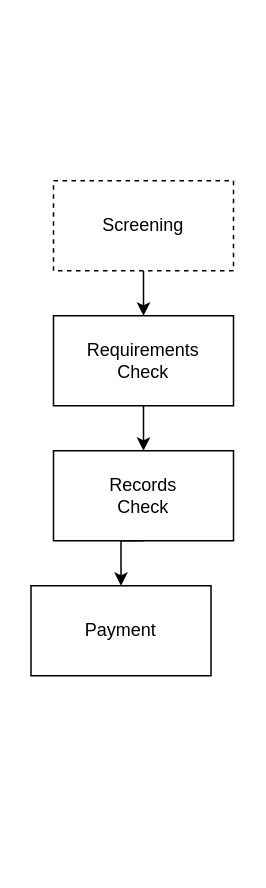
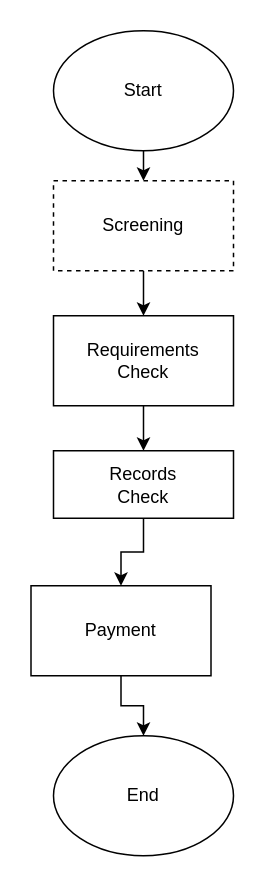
+ <mxCell id="3" value="Start" style="ellipse;whiteSpace=wrap;html=1;" parent="1" vertex="1"><mxGeometry x="35" y="20" width="120" height="80" as="geometry" /></mxCell>
+ <mxCell id="2" style="edgeStyle=orthogonalEdgeStyle;rounded=0;orthogonalLoop=1;jettySize=auto;html=1;exitX=0.5;exitY=1;exitDx=0;exitDy=0;entryX=0.5;entryY=0;entryDx=0;entryDy=0;" edge="1" parent="1" source="3" target="5"><mxGeometry relative="1" as="geometry" /></mxCell>
- <mxCell id="9" value="Records&lt;div&gt;Check&lt;/div&gt;" style="rounded=0;whiteSpace=wrap;html=1;" vertex="1" parent="1"><mxGeometry x="35" y="300" width="120" height="60" as="geometry" /></mxCell>
+ <mxCell id="9" value="Records&lt;div&gt;Check&lt;/div&gt;" style="rounded=0;whiteSpace=wrap;html=1;" vertex="1" parent="1"><mxGeometry x="35" y="300" width="120" height="45" as="geometry" /></mxCell>
+ <mxCell id="10" style="edgeStyle=orthogonalEdgeStyle;rounded=0;orthogonalLoop=1;jettySize=auto;html=1;exitX=0.5;exitY=1;exitDx=0;exitDy=0;entryX=0.5;entryY=0;entryDx=0;entryDy=0;" edge="1" parent="1" source="11" target="12"><mxGeometry relative="1" as="geometry" /></mxCell>
+ <mxCell id="12" value="End" style="ellipse;whiteSpace=wrap;html=1;" vertex="1" parent="1"><mxGeometry x="35" y="490" width="120" height="80" as="geometry" /></mxCell>
